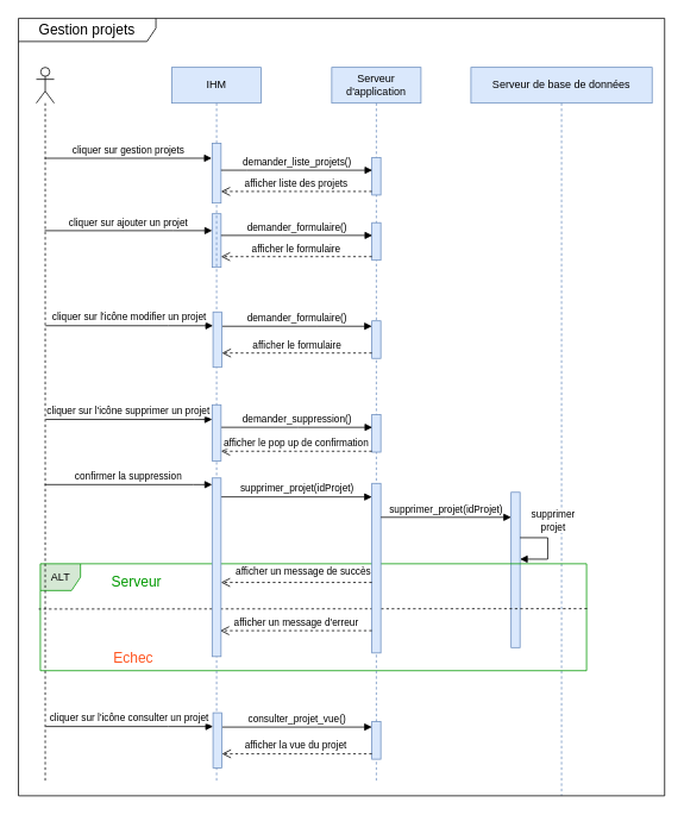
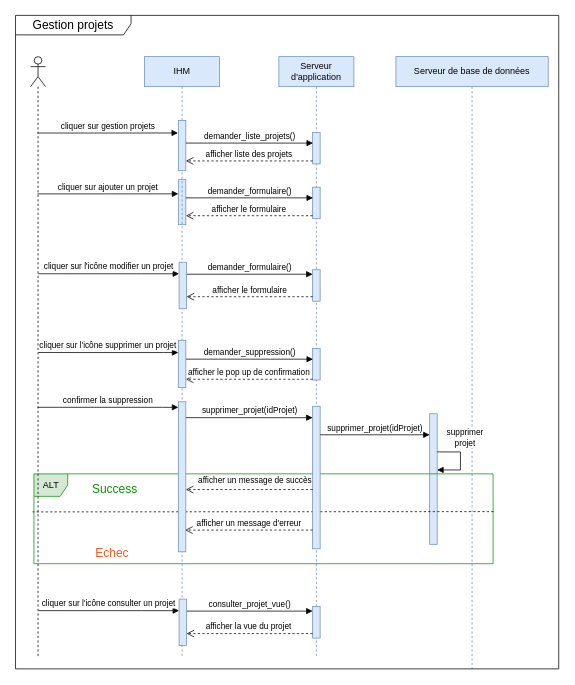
- <mxCell id="11" value="Serveur" style="text;html=1;strokeColor=none;fillColor=none;align=center;verticalAlign=middle;whiteSpace=wrap;rounded=0;fontSize=16;fontColor=#009900;" vertex="1" parent="9"><mxGeometry x="76.38" y="14.014" width="62.769" height="12.19" as="geometry" /></mxCell>
+ <mxCell id="11" value="Success" style="text;html=1;strokeColor=none;fillColor=none;align=center;verticalAlign=middle;whiteSpace=wrap;rounded=0;fontSize=16;fontColor=#009900;" vertex="1" parent="9"><mxGeometry x="76.38" y="14.014" width="62.769" height="12.19" as="geometry" /></mxCell>
